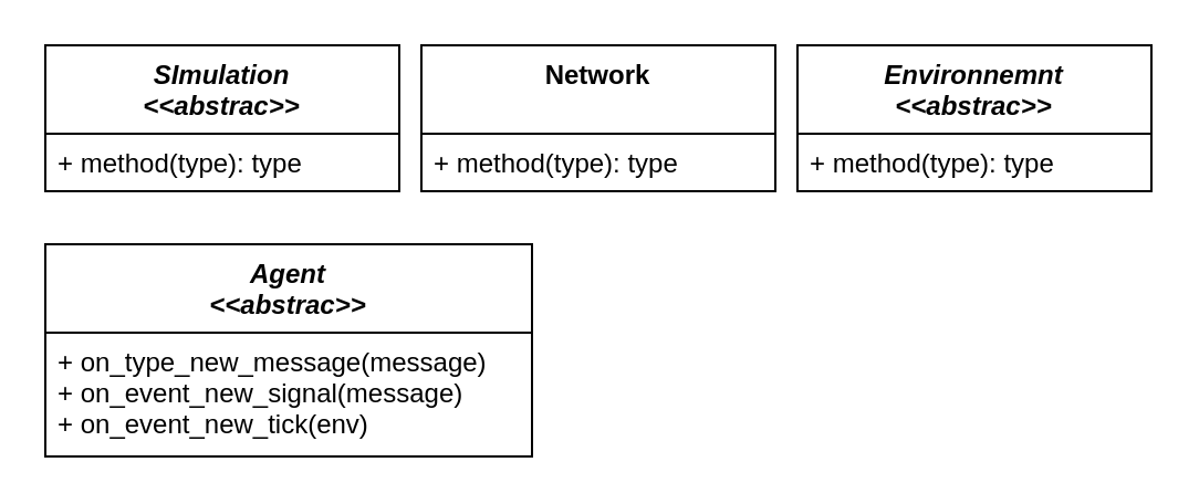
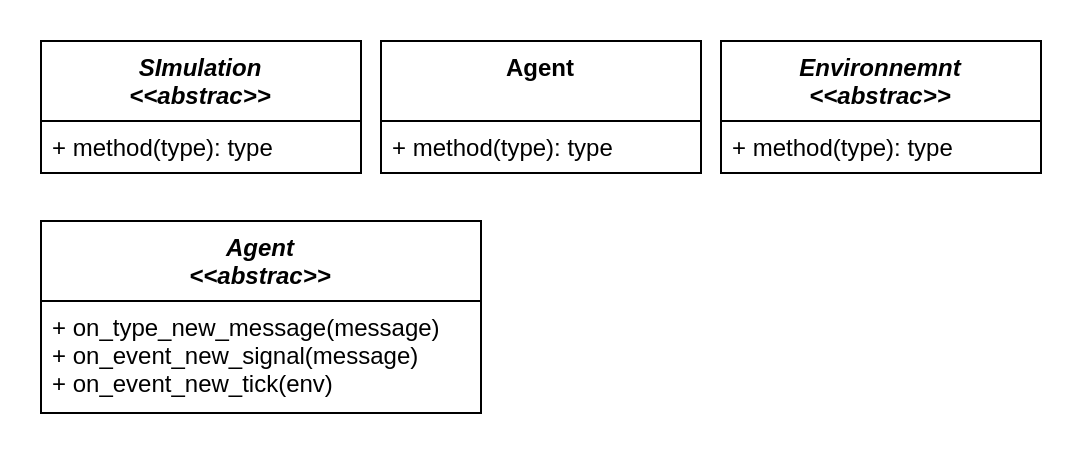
- <mxCell id="4" value="Network" style="swimlane;fontStyle=1;align=center;verticalAlign=top;childLayout=stackLayout;horizontal=1;startSize=40;horizontalStack=0;resizeParent=1;resizeParentMax=0;resizeLast=0;collapsible=1;marginBottom=0;" parent="1" vertex="1"><mxGeometry x="190" y="20" width="160" height="66" as="geometry" /></mxCell>
+ <mxCell id="4" value="Agent" style="swimlane;fontStyle=1;align=center;verticalAlign=top;childLayout=stackLayout;horizontal=1;startSize=40;horizontalStack=0;resizeParent=1;resizeParentMax=0;resizeLast=0;collapsible=1;marginBottom=0;" parent="1" vertex="1"><mxGeometry x="190" y="20" width="160" height="66" as="geometry" /></mxCell>
